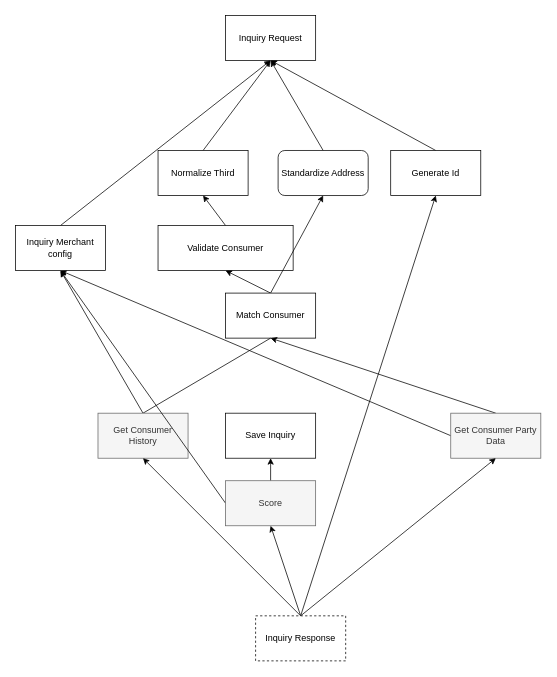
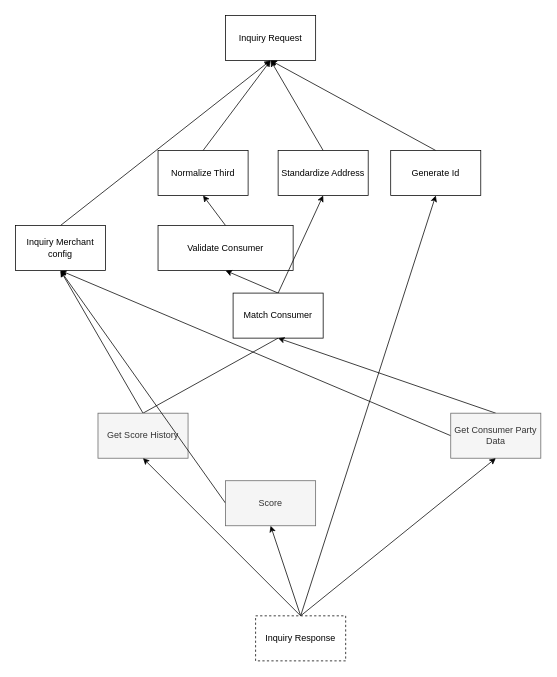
- <mxCell id="10" value="Standardize Address" style="whiteSpace=wrap;html=1;rounded=1;" vertex="1" parent="1"><mxGeometry x="370" y="200" width="120" height="60" as="geometry" /></mxCell>
+ <mxCell id="10" value="Standardize Address" style="rounded=0;whiteSpace=wrap;html=1;" vertex="1" parent="1"><mxGeometry x="370" y="200" width="120" height="60" as="geometry" /></mxCell>
- <mxCell id="13" value="Match Consumer" style="rounded=0;whiteSpace=wrap;html=1;" vertex="1" parent="1"><mxGeometry x="300" y="390" width="120" height="60" as="geometry" /></mxCell>
+ <mxCell id="13" value="Match Consumer" style="rounded=0;whiteSpace=wrap;html=1;" vertex="1" parent="1"><mxGeometry x="310" y="390" width="120" height="60" as="geometry" /></mxCell>
- <mxCell id="16" value="Get Consumer History" style="rounded=0;whiteSpace=wrap;html=1;fillColor=#f5f5f5;fontColor=#333333;strokeColor=#666666;" vertex="1" parent="1"><mxGeometry x="130" y="550" width="120" height="60" as="geometry" /></mxCell>
+ <mxCell id="16" value="Get Score History" style="rounded=0;whiteSpace=wrap;html=1;fillColor=#f5f5f5;fontColor=#333333;strokeColor=#666666;" vertex="1" parent="1"><mxGeometry x="130" y="550" width="120" height="60" as="geometry" /></mxCell>
- <mxCell id="17" value="Save Inquiry" style="rounded=0;whiteSpace=wrap;html=1;" vertex="1" parent="1"><mxGeometry x="300" y="550" width="120" height="60" as="geometry" /></mxCell>
- <mxCell id="28" style="edgeStyle=none;rounded=0;orthogonalLoop=1;jettySize=auto;html=1;exitX=0.5;exitY=0;exitDx=0;exitDy=0;entryX=0.5;entryY=1;entryDx=0;entryDy=0;" edge="1" parent="1" source="30" target="17"><mxGeometry relative="1" as="geometry" /></mxCell>
